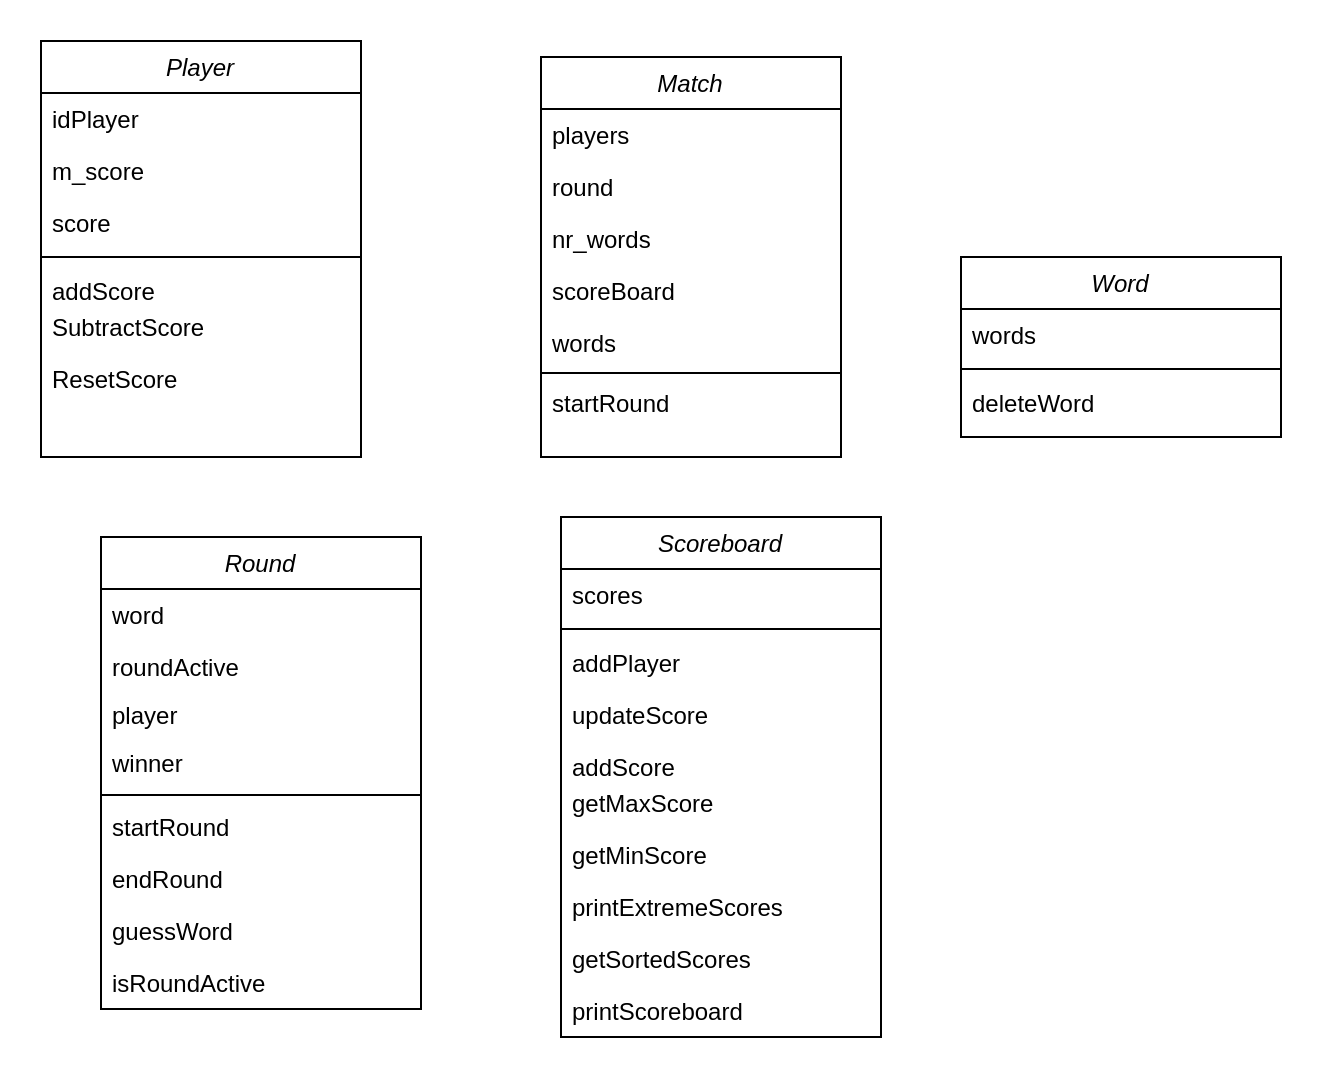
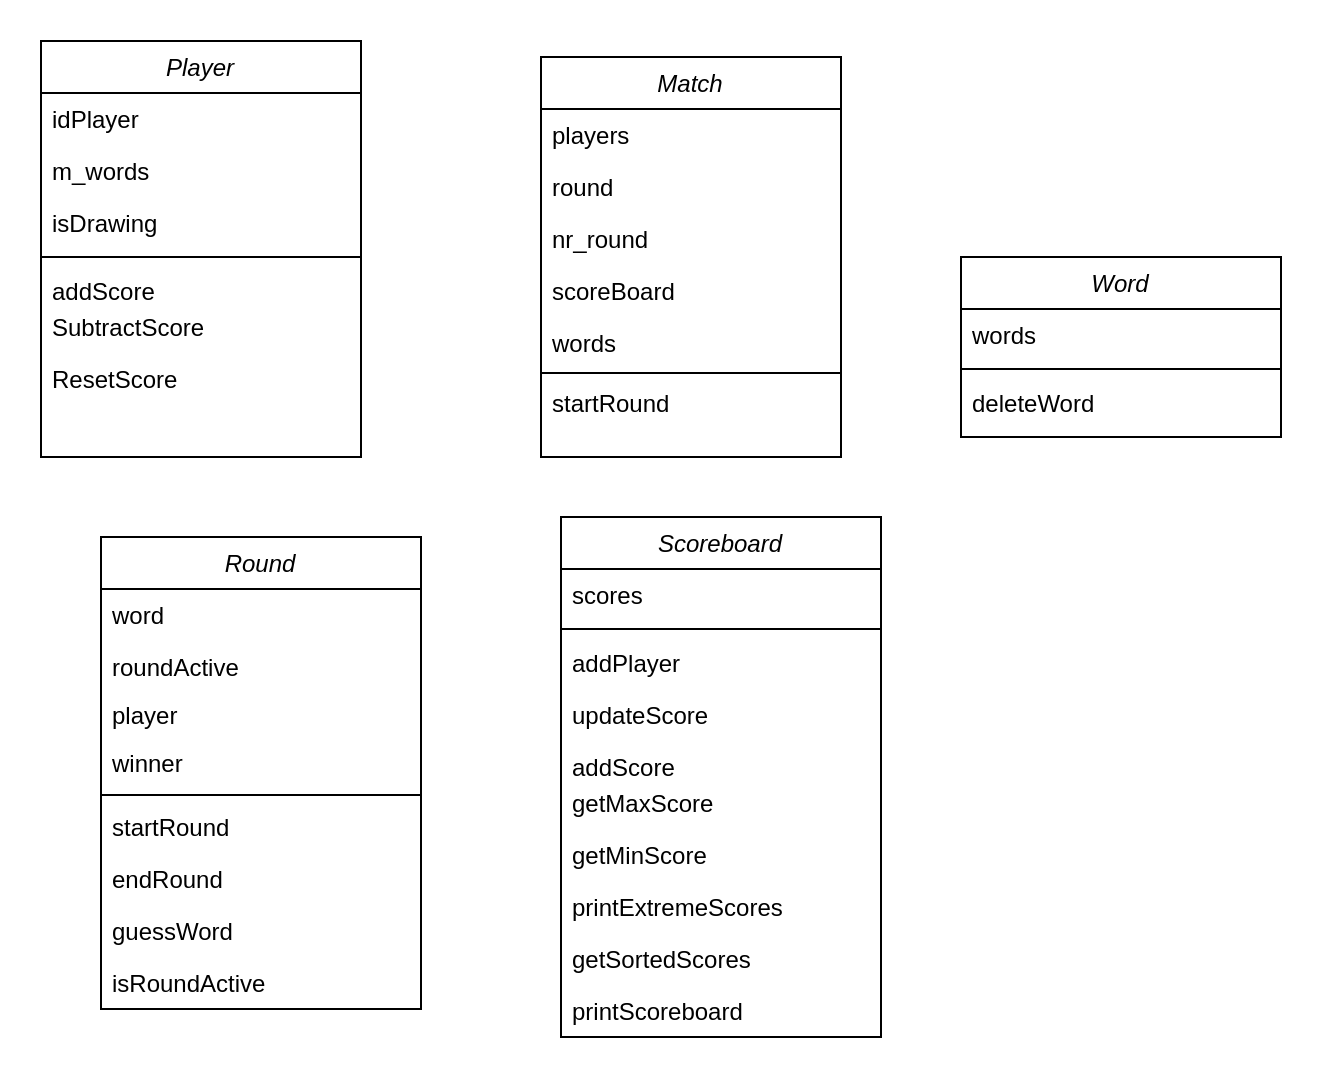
- <mxCell id="4" value="m_score" style="text;align=left;verticalAlign=top;spacingLeft=4;spacingRight=4;overflow=hidden;rotatable=0;points=[[0,0.5],[1,0.5]];portConstraint=eastwest;rounded=0;shadow=0;html=0;" parent="2" vertex="1"><mxGeometry y="52" width="160" height="26" as="geometry" /></mxCell>
+ <mxCell id="4" value="m_words" style="text;align=left;verticalAlign=top;spacingLeft=4;spacingRight=4;overflow=hidden;rotatable=0;points=[[0,0.5],[1,0.5]];portConstraint=eastwest;rounded=0;shadow=0;html=0;" parent="2" vertex="1"><mxGeometry y="52" width="160" height="26" as="geometry" /></mxCell>
- <mxCell id="5" value="score" style="text;align=left;verticalAlign=top;spacingLeft=4;spacingRight=4;overflow=hidden;rotatable=0;points=[[0,0.5],[1,0.5]];portConstraint=eastwest;rounded=0;shadow=0;html=0;" parent="2" vertex="1"><mxGeometry y="78" width="160" height="26" as="geometry" /></mxCell>
+ <mxCell id="5" value="isDrawing" style="text;align=left;verticalAlign=top;spacingLeft=4;spacingRight=4;overflow=hidden;rotatable=0;points=[[0,0.5],[1,0.5]];portConstraint=eastwest;rounded=0;shadow=0;html=0;" parent="2" vertex="1"><mxGeometry y="78" width="160" height="26" as="geometry" /></mxCell>
- <mxCell id="13" value="nr_words" style="text;align=left;verticalAlign=top;spacingLeft=4;spacingRight=4;overflow=hidden;rotatable=0;points=[[0,0.5],[1,0.5]];portConstraint=eastwest;" vertex="1" parent="10"><mxGeometry y="78" width="150" height="26" as="geometry" /></mxCell>
+ <mxCell id="13" value="nr_round" style="text;align=left;verticalAlign=top;spacingLeft=4;spacingRight=4;overflow=hidden;rotatable=0;points=[[0,0.5],[1,0.5]];portConstraint=eastwest;" vertex="1" parent="10"><mxGeometry y="78" width="150" height="26" as="geometry" /></mxCell>
